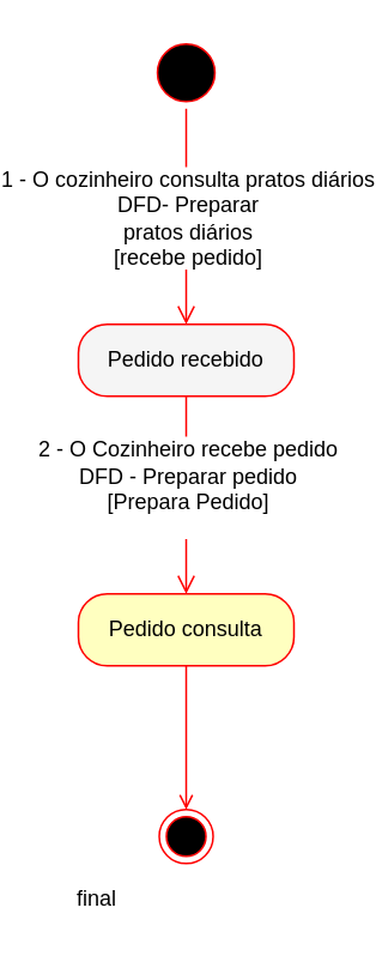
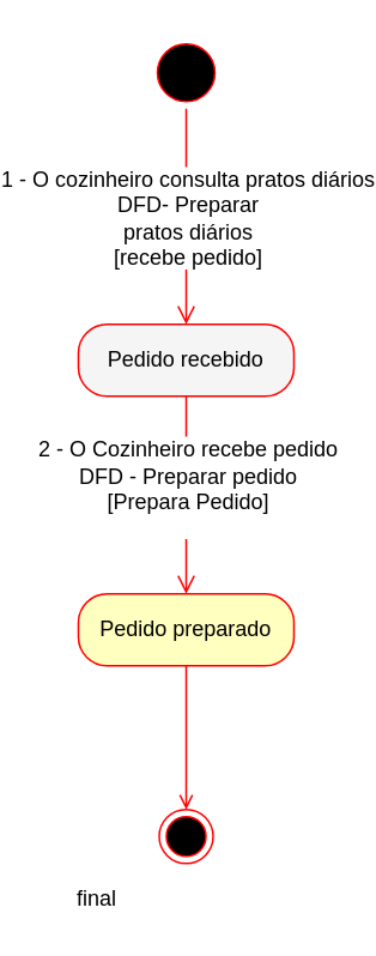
- <mxCell id="8" value="Pedido consulta" style="rounded=1;whiteSpace=wrap;html=1;arcSize=40;fontColor=#000000;fillColor=#ffffc0;strokeColor=#ff0000;" parent="1" vertex="1"><mxGeometry x="30" y="330" width="120" height="40" as="geometry" /></mxCell>
+ <mxCell id="8" value="Pedido preparado" style="rounded=1;whiteSpace=wrap;html=1;arcSize=40;fontColor=#000000;fillColor=#ffffc0;strokeColor=#ff0000;" parent="1" vertex="1"><mxGeometry x="30" y="330" width="120" height="40" as="geometry" /></mxCell>
